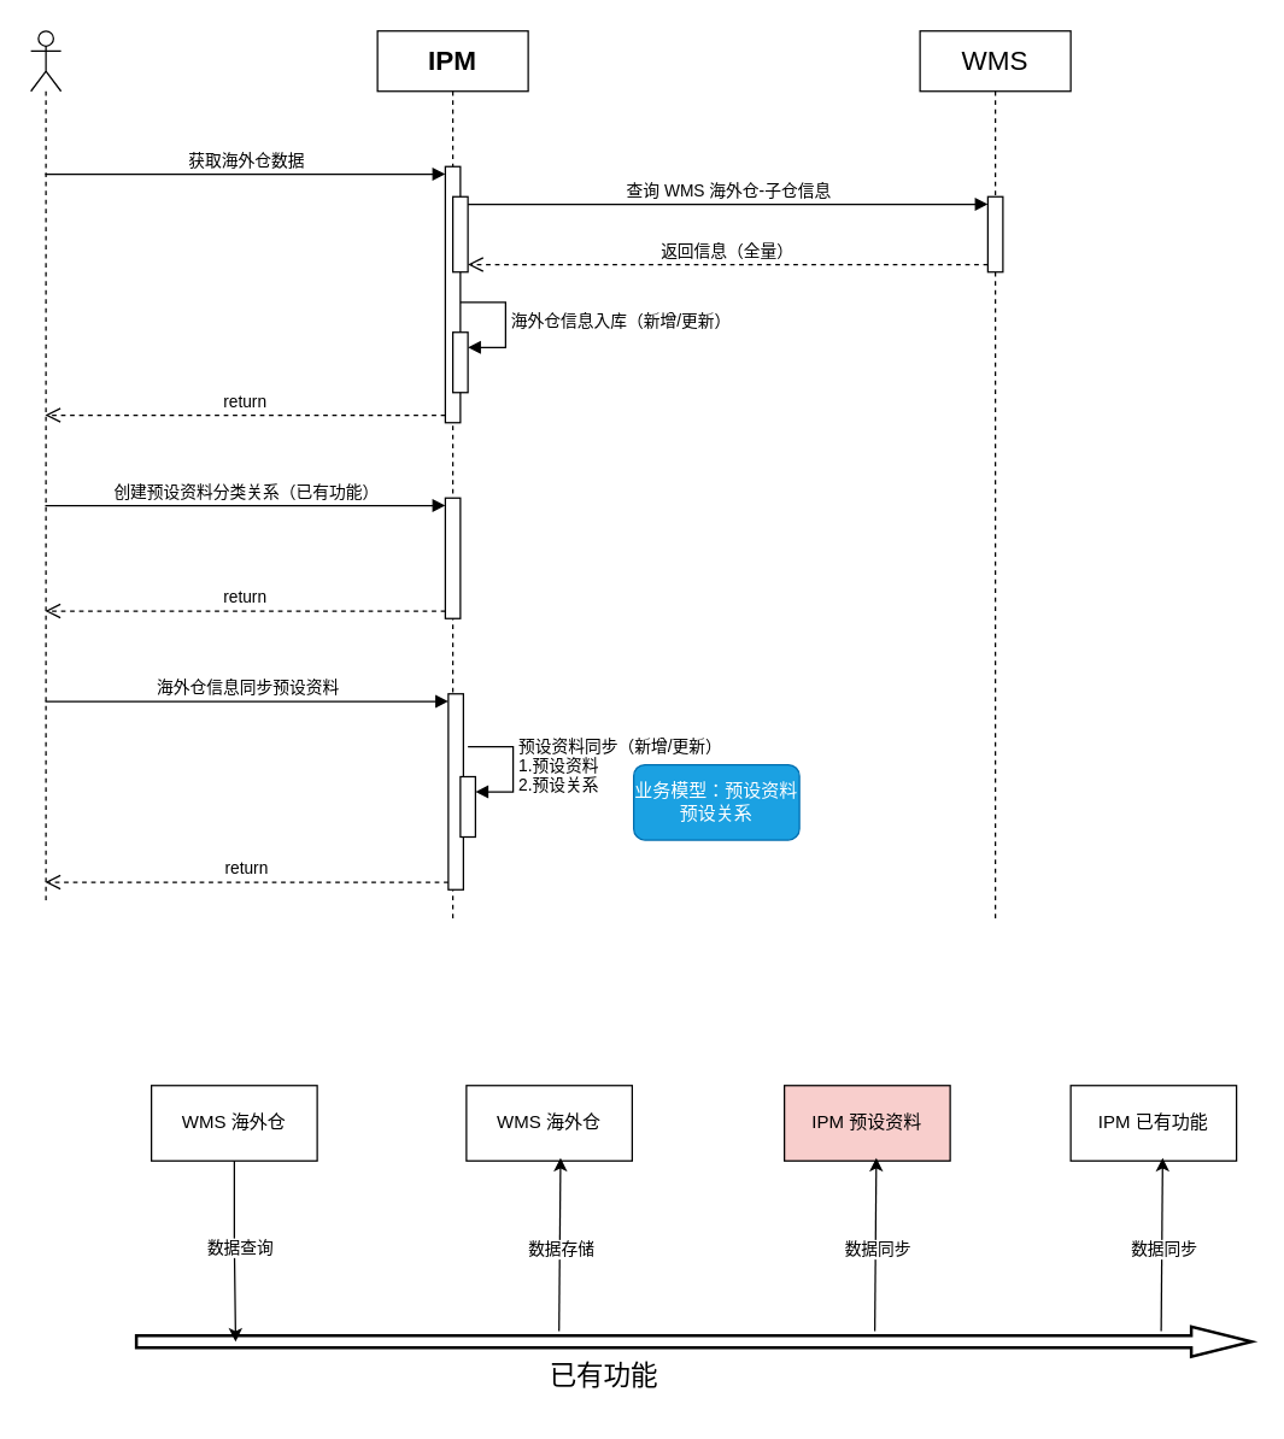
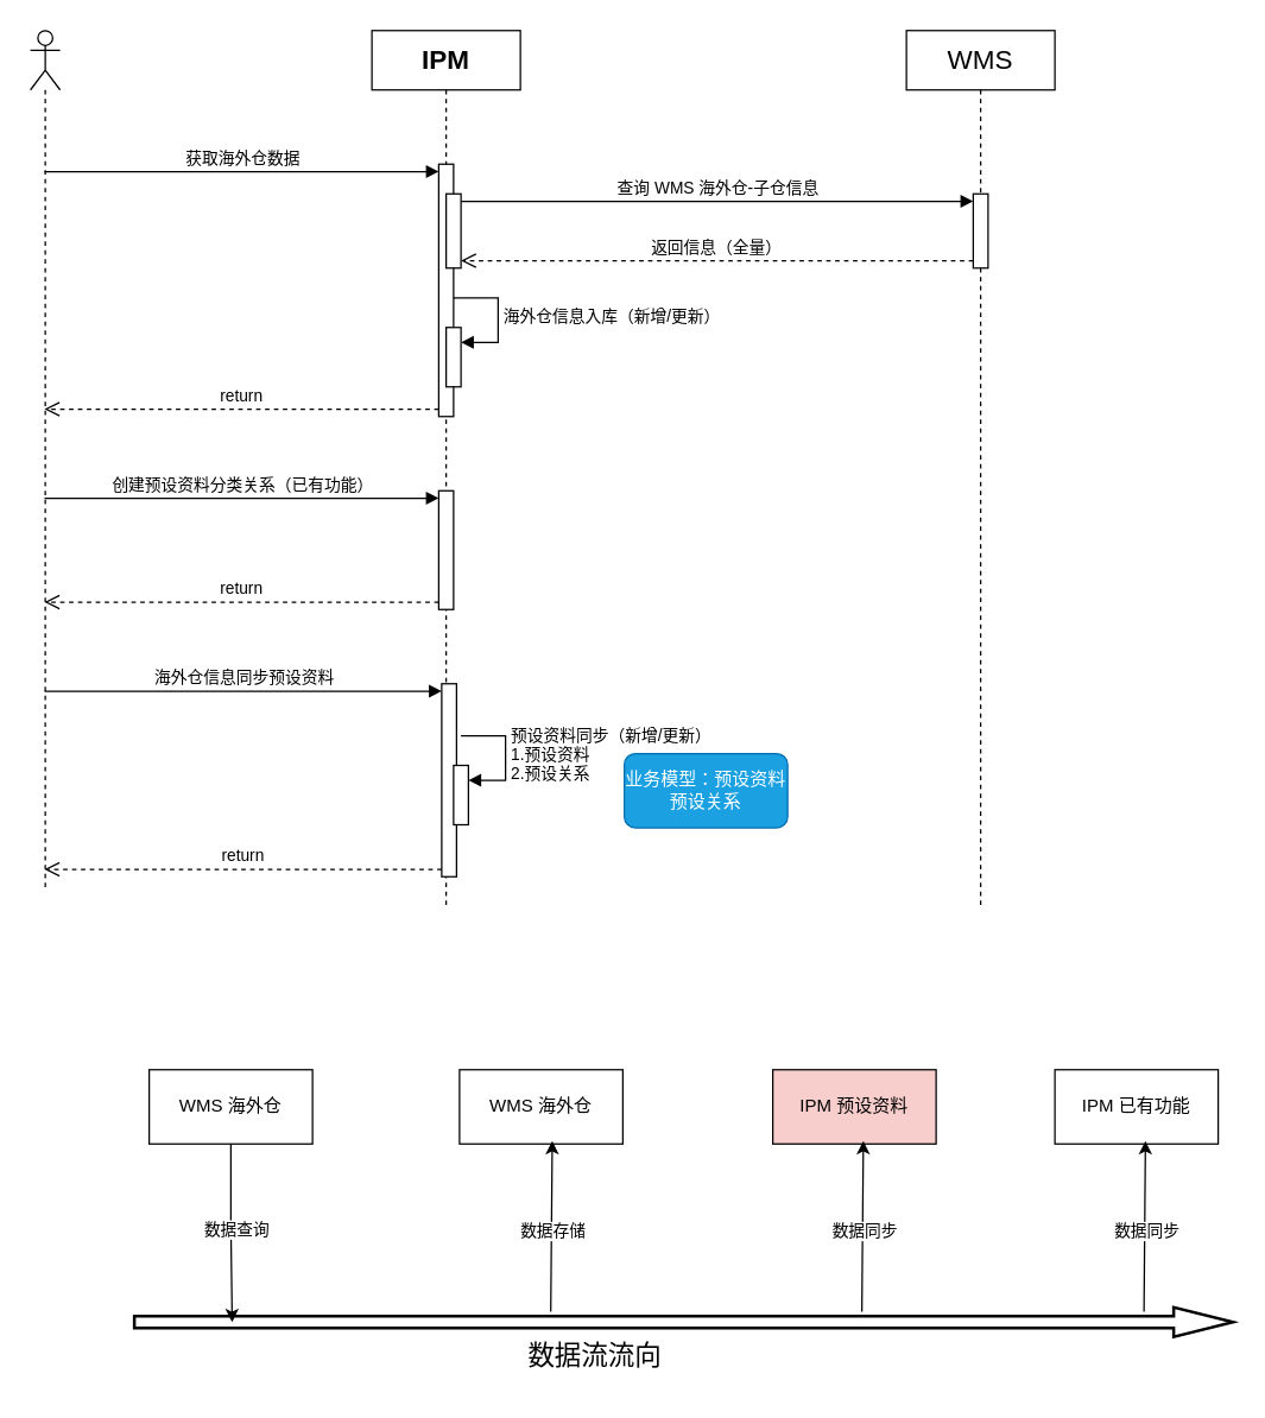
- <mxCell id="36" value="&lt;font style=&quot;font-size: 18px;&quot;&gt;已有功能&lt;/font&gt;" style="text;html=1;align=center;verticalAlign=middle;resizable=0;points=[];autosize=1;strokeColor=none;fillColor=none;" vertex="1" parent="1"><mxGeometry x="345" y="893" width="110" height="40" as="geometry" /></mxCell>
+ <mxCell id="36" value="&lt;font style=&quot;font-size: 18px;&quot;&gt;数据流流向&lt;/font&gt;" style="text;html=1;align=center;verticalAlign=middle;resizable=0;points=[];autosize=1;strokeColor=none;fillColor=none;" vertex="1" parent="1"><mxGeometry x="345" y="893" width="110" height="40" as="geometry" /></mxCell>
